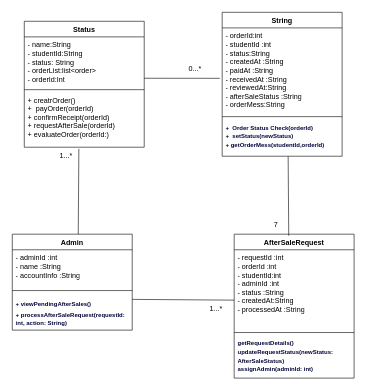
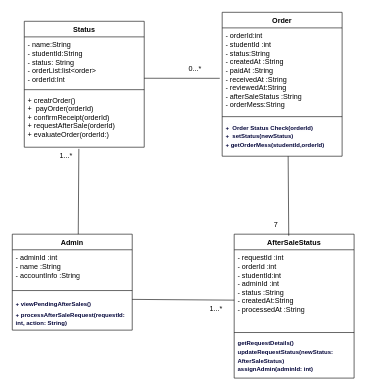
- <mxCell id="6" value="String" style="swimlane;fontStyle=1;align=center;verticalAlign=top;childLayout=stackLayout;horizontal=1;startSize=26;horizontalStack=0;resizeParent=1;resizeParentMax=0;resizeLast=0;collapsible=1;marginBottom=0;whiteSpace=wrap;html=1;" vertex="1" parent="1"><mxGeometry x="370" y="20" width="200" height="240" as="geometry" /></mxCell>
+ <mxCell id="6" value="Order" style="swimlane;fontStyle=1;align=center;verticalAlign=top;childLayout=stackLayout;horizontal=1;startSize=26;horizontalStack=0;resizeParent=1;resizeParentMax=0;resizeLast=0;collapsible=1;marginBottom=0;whiteSpace=wrap;html=1;" vertex="1" parent="1"><mxGeometry x="370" y="20" width="200" height="240" as="geometry" /></mxCell>
- <mxCell id="14" value="&lt;div style=&quot;text-align: left;&quot;&gt;&lt;span style=&quot;text-align: center;&quot;&gt;AfterSaleRequest&lt;/span&gt;&lt;br&gt;&lt;/div&gt;" style="swimlane;fontStyle=1;align=center;verticalAlign=top;childLayout=stackLayout;horizontal=1;startSize=26;horizontalStack=0;resizeParent=1;resizeParentMax=0;resizeLast=0;collapsible=1;marginBottom=0;whiteSpace=wrap;html=1;" vertex="1" parent="1"><mxGeometry x="390" y="390" width="200" height="240" as="geometry" /></mxCell>
+ <mxCell id="14" value="&lt;div style=&quot;text-align: left;&quot;&gt;&lt;span style=&quot;text-align: center;&quot;&gt;AfterSaleStatus&lt;/span&gt;&lt;br&gt;&lt;/div&gt;" style="swimlane;fontStyle=1;align=center;verticalAlign=top;childLayout=stackLayout;horizontal=1;startSize=26;horizontalStack=0;resizeParent=1;resizeParentMax=0;resizeLast=0;collapsible=1;marginBottom=0;whiteSpace=wrap;html=1;" vertex="1" parent="1"><mxGeometry x="390" y="390" width="200" height="240" as="geometry" /></mxCell>
